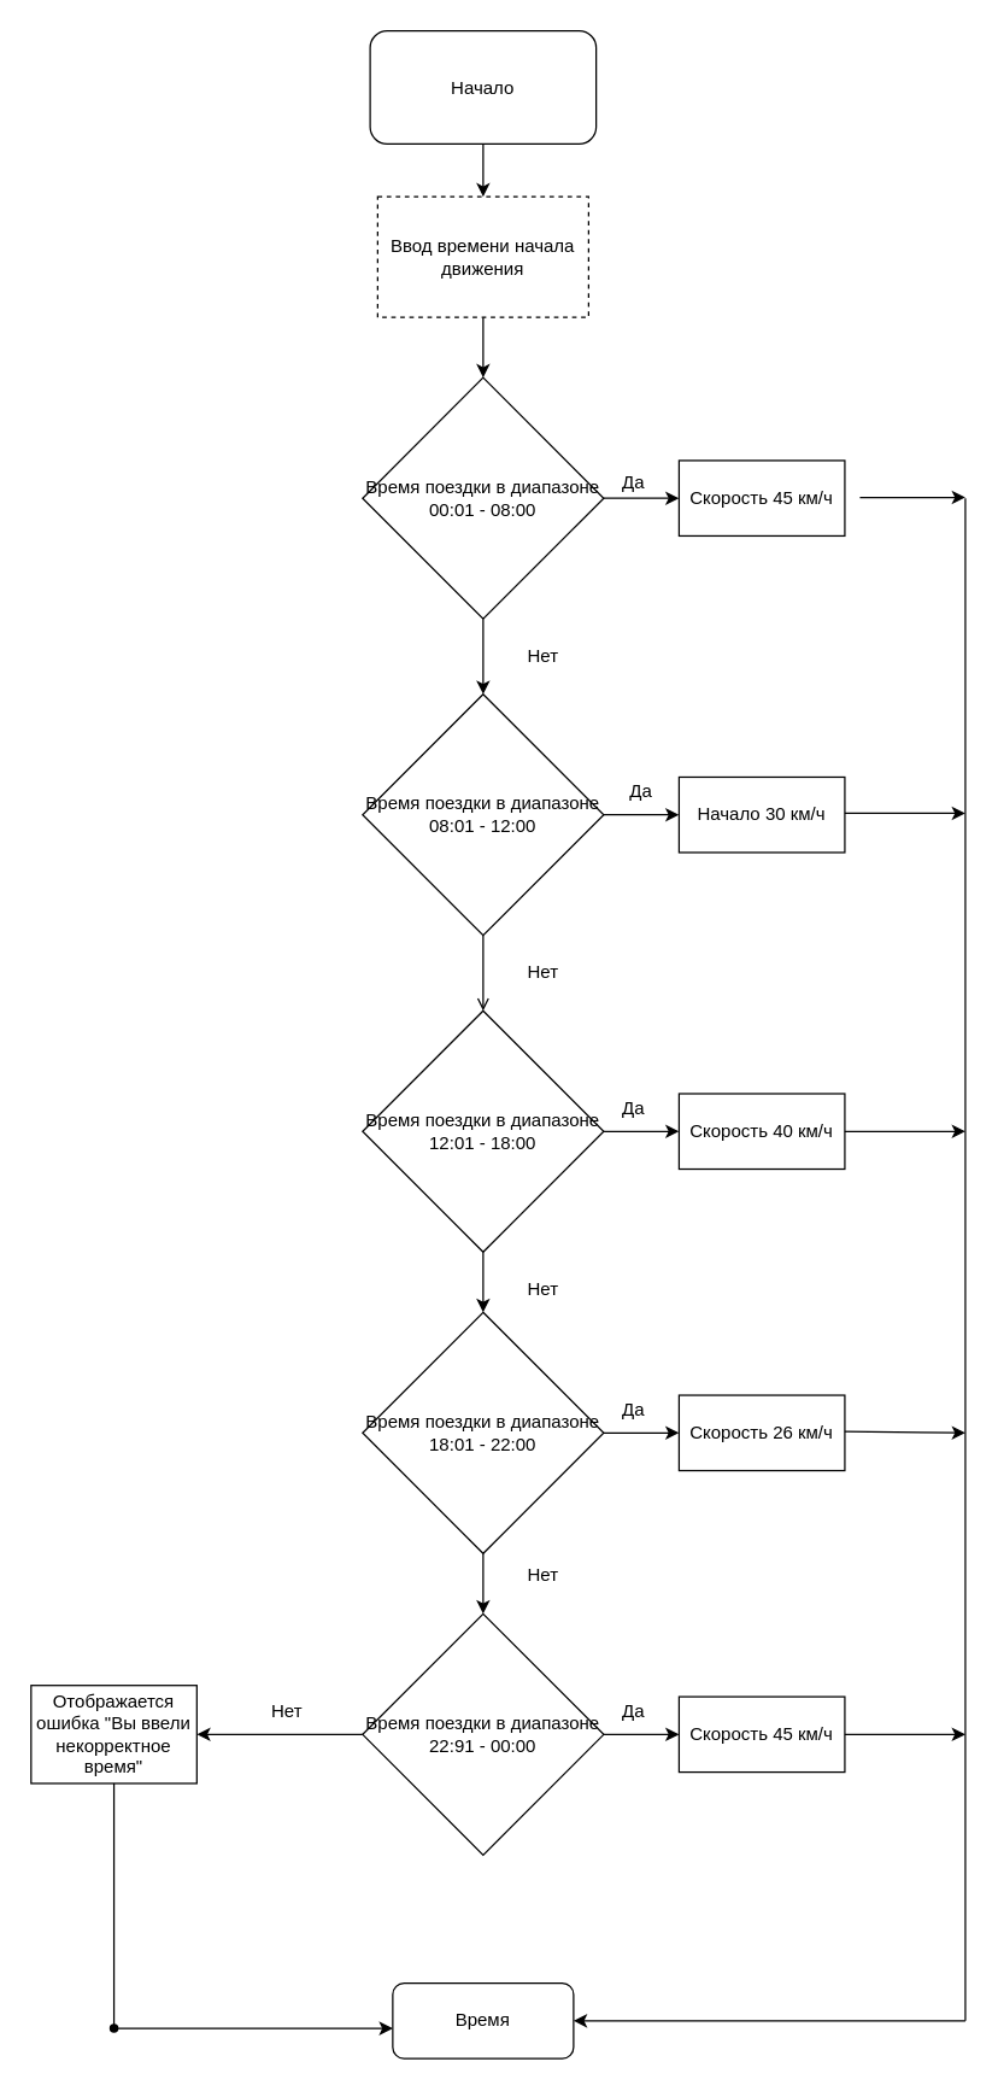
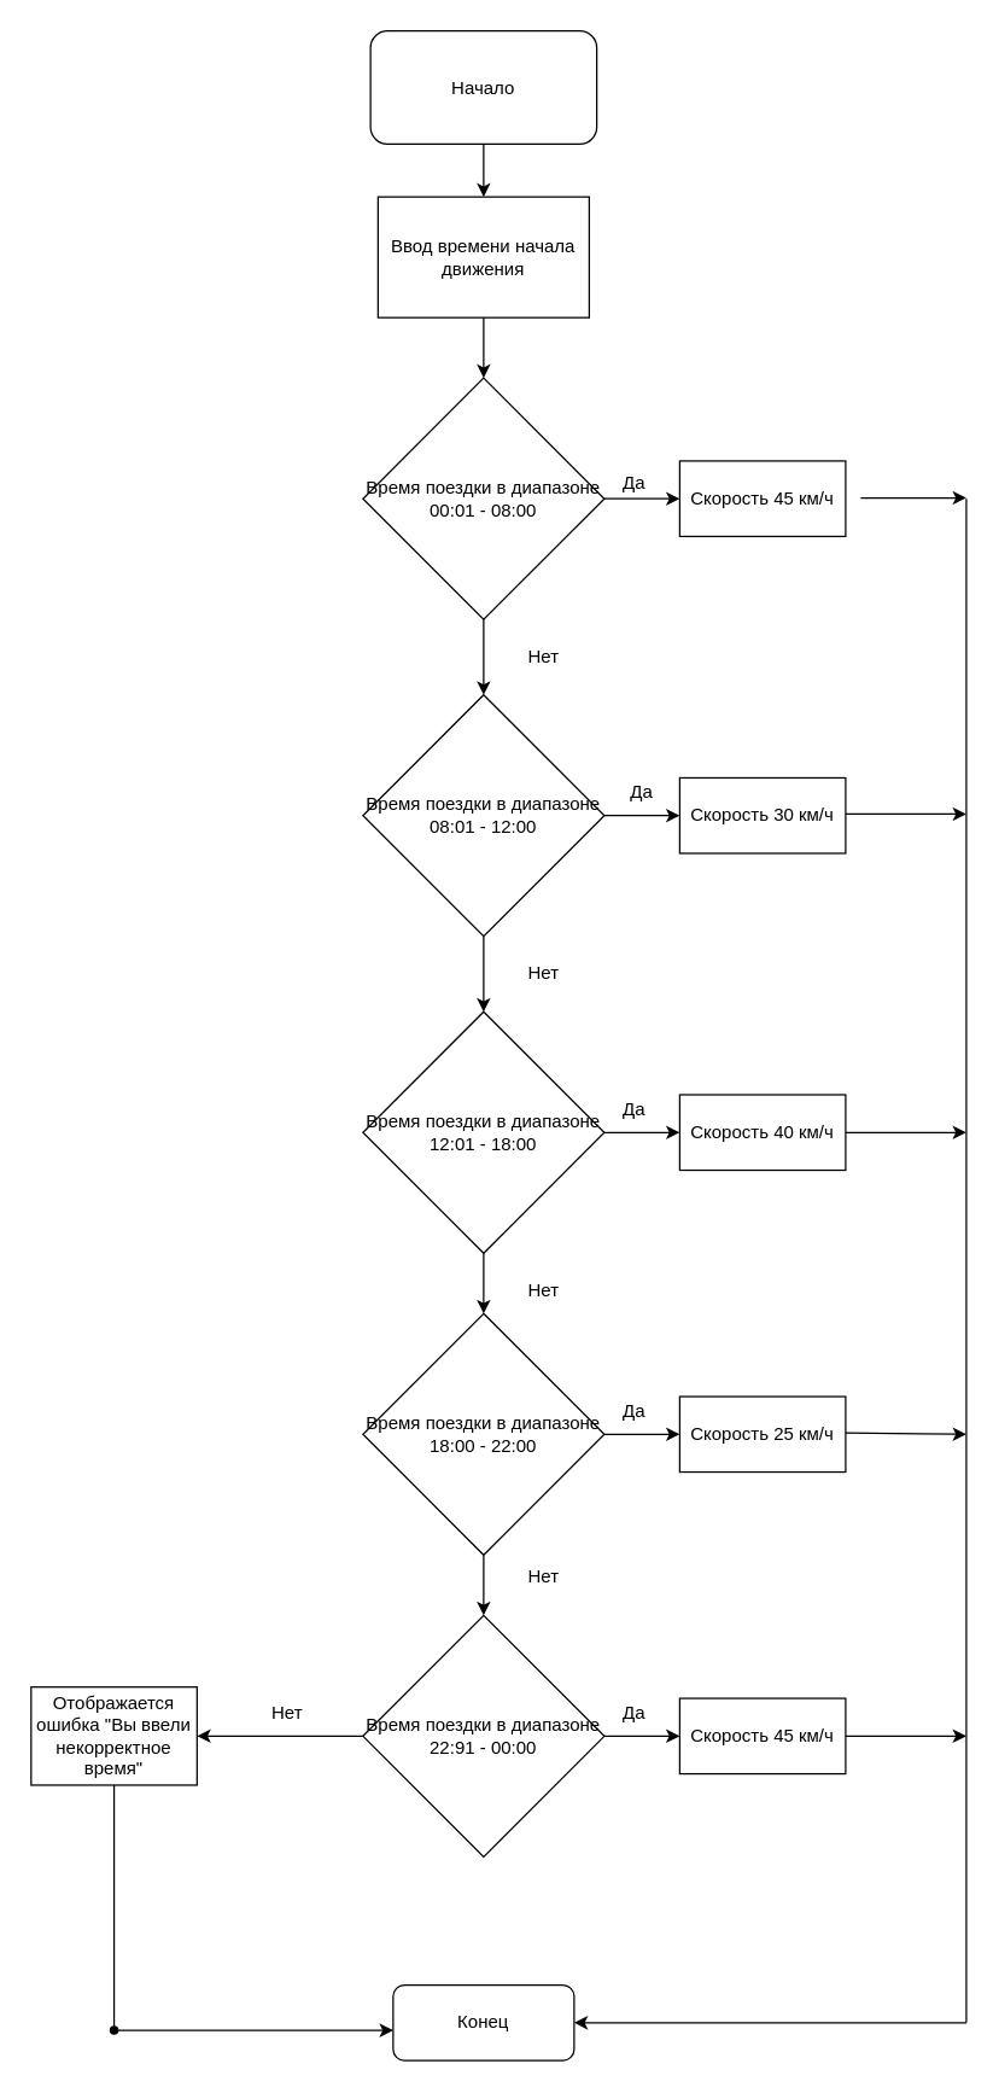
- <mxCell id="6" value="Ввод времени начала движения" style="rounded=0;whiteSpace=wrap;html=1;dashed=1;" parent="1" vertex="1"><mxGeometry x="250" y="130" width="140" height="80" as="geometry" /></mxCell>
+ <mxCell id="6" value="Ввод времени начала движения" style="rounded=0;whiteSpace=wrap;html=1;" parent="1" vertex="1"><mxGeometry x="250" y="130" width="140" height="80" as="geometry" /></mxCell>
- <mxCell id="16" value="Начало 30 км/ч" style="rounded=0;whiteSpace=wrap;html=1;" parent="1" vertex="1"><mxGeometry x="450" y="515" width="110" height="50" as="geometry" /></mxCell>
+ <mxCell id="16" value="Скорость 30 км/ч" style="rounded=0;whiteSpace=wrap;html=1;" parent="1" vertex="1"><mxGeometry x="450" y="515" width="110" height="50" as="geometry" /></mxCell>
- <mxCell id="23" value="" style="endArrow=open;html=1;rounded=0;exitX=0.5;exitY=1;exitDx=0;exitDy=0;entryX=0.5;entryY=0;entryDx=0;entryDy=0;" parent="1" source="8" target="10" edge="1"><mxGeometry width="50" height="50" relative="1" as="geometry"><mxPoint x="330" y="220" as="sourcePoint" /><mxPoint x="330" y="260" as="targetPoint" /></mxGeometry></mxCell>
+ <mxCell id="23" value="" style="endArrow=classic;html=1;rounded=0;exitX=0.5;exitY=1;exitDx=0;exitDy=0;entryX=0.5;entryY=0;entryDx=0;entryDy=0;" parent="1" source="8" target="10" edge="1"><mxGeometry width="50" height="50" relative="1" as="geometry"><mxPoint x="330" y="220" as="sourcePoint" /><mxPoint x="330" y="260" as="targetPoint" /></mxGeometry></mxCell>
- <mxCell id="12" value="Время поездки в диапазоне 18:01 - 22:00" style="rhombus;whiteSpace=wrap;html=1;" parent="1" vertex="1"><mxGeometry x="240" y="870" width="160" height="160" as="geometry" /></mxCell>
+ <mxCell id="12" value="Время поездки в диапазоне 18:00 - 22:00" style="rhombus;whiteSpace=wrap;html=1;" parent="1" vertex="1"><mxGeometry x="240" y="870" width="160" height="160" as="geometry" /></mxCell>
- <mxCell id="18" value="Скорость 26 км/ч" style="rounded=0;whiteSpace=wrap;html=1;" parent="1" vertex="1"><mxGeometry x="450" y="925" width="110" height="50" as="geometry" /></mxCell>
+ <mxCell id="18" value="Скорость 25 км/ч" style="rounded=0;whiteSpace=wrap;html=1;" parent="1" vertex="1"><mxGeometry x="450" y="925" width="110" height="50" as="geometry" /></mxCell>
- <mxCell id="20" value="Время" style="rounded=1;whiteSpace=wrap;html=1;" parent="1" vertex="1"><mxGeometry x="260" y="1315" width="120" height="50" as="geometry" /></mxCell>
+ <mxCell id="20" value="Конец" style="rounded=1;whiteSpace=wrap;html=1;" parent="1" vertex="1"><mxGeometry x="260" y="1315" width="120" height="50" as="geometry" /></mxCell>
